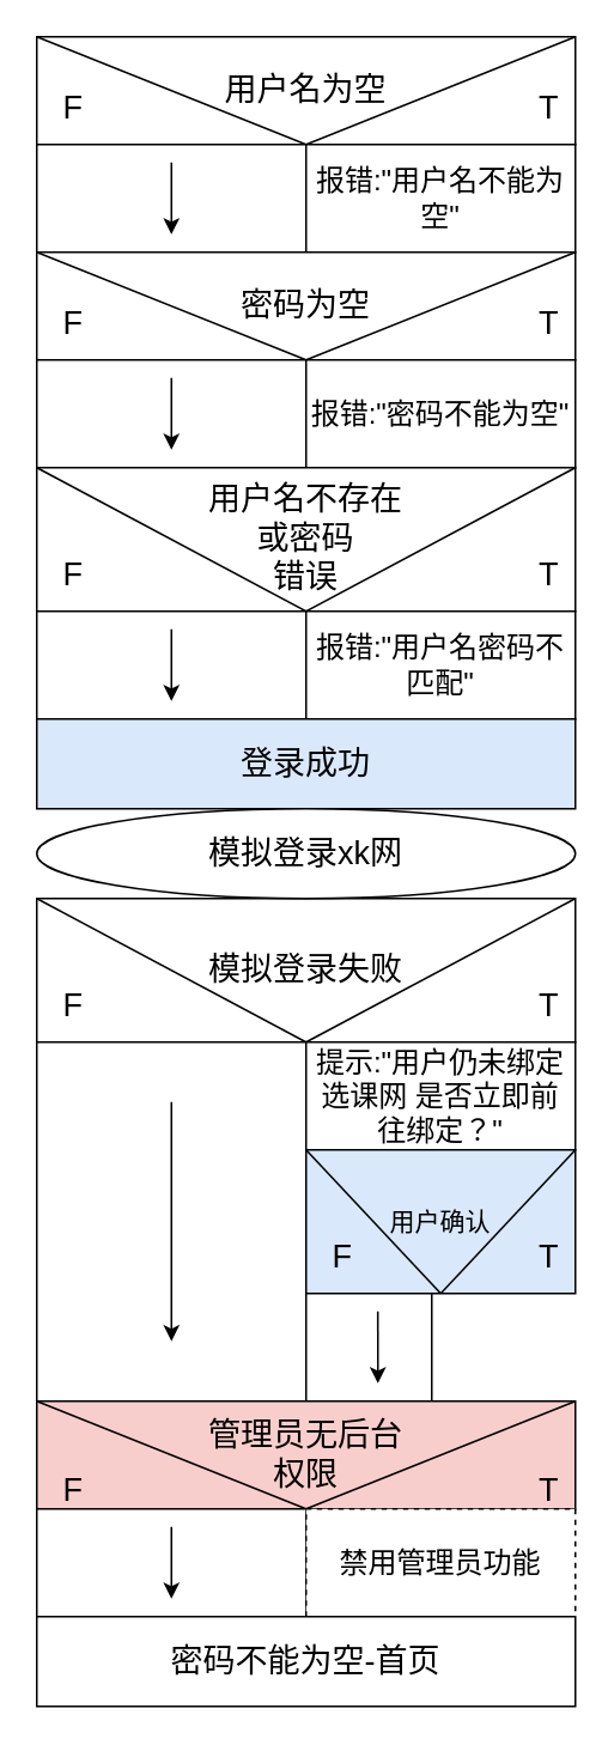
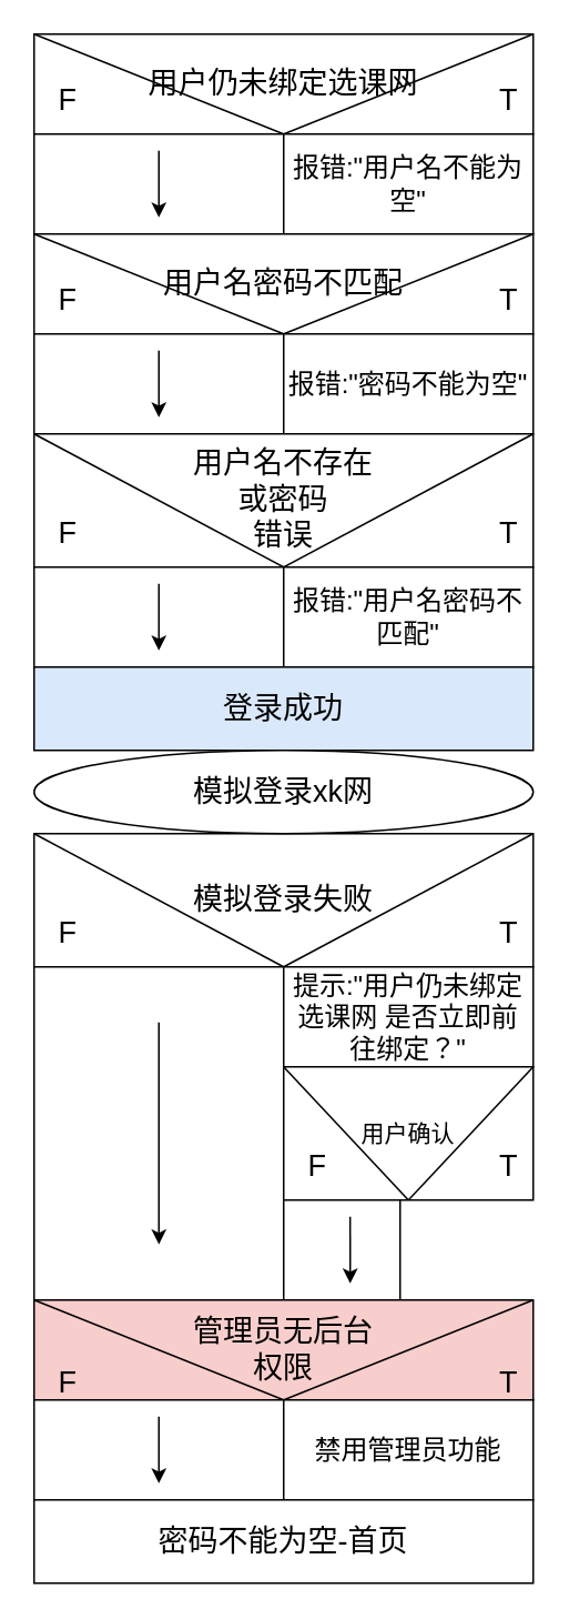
- <mxCell id="2" value="&lt;font style=&quot;font-size: 18px&quot;&gt;用户名为空&lt;/font&gt;" style="rounded=0;whiteSpace=wrap;html=1;" vertex="1" parent="1"><mxGeometry x="20" y="20" width="300" height="60" as="geometry" /></mxCell>
+ <mxCell id="2" value="&lt;font style=&quot;font-size: 18px&quot;&gt;用户仍未绑定选课网&lt;/font&gt;" style="rounded=0;whiteSpace=wrap;html=1;" vertex="1" parent="1"><mxGeometry x="20" y="20" width="300" height="60" as="geometry" /></mxCell>
- <mxCell id="11" value="&lt;font style=&quot;font-size: 18px&quot;&gt;密码为空&lt;/font&gt;" style="rounded=0;whiteSpace=wrap;html=1;" vertex="1" parent="1"><mxGeometry x="20" y="140" width="300" height="60" as="geometry" /></mxCell>
+ <mxCell id="11" value="&lt;font style=&quot;font-size: 18px&quot;&gt;用户名密码不匹配&lt;/font&gt;" style="rounded=0;whiteSpace=wrap;html=1;" vertex="1" parent="1"><mxGeometry x="20" y="140" width="300" height="60" as="geometry" /></mxCell>
- <mxCell id="41" value="&lt;font style=&quot;font-size: 14px&quot;&gt;用户确认&lt;/font&gt;" style="rounded=0;whiteSpace=wrap;html=1;fillColor=#dae8fc;" vertex="1" parent="1"><mxGeometry x="170" y="640" width="150" height="80" as="geometry" /></mxCell>
+ <mxCell id="41" value="&lt;font style=&quot;font-size: 14px&quot;&gt;用户确认&lt;/font&gt;" style="rounded=0;whiteSpace=wrap;html=1;" vertex="1" parent="1"><mxGeometry x="170" y="640" width="150" height="80" as="geometry" /></mxCell>
- <mxCell id="55" value="&lt;font size=&quot;3&quot;&gt;禁用管理员功能&lt;/font&gt;" style="rounded=0;whiteSpace=wrap;html=1;dashed=1;" vertex="1" parent="1"><mxGeometry x="170" y="840" width="150" height="60" as="geometry" /></mxCell>
+ <mxCell id="55" value="&lt;font size=&quot;3&quot;&gt;禁用管理员功能&lt;/font&gt;" style="rounded=0;whiteSpace=wrap;html=1;" vertex="1" parent="1"><mxGeometry x="170" y="840" width="150" height="60" as="geometry" /></mxCell>
